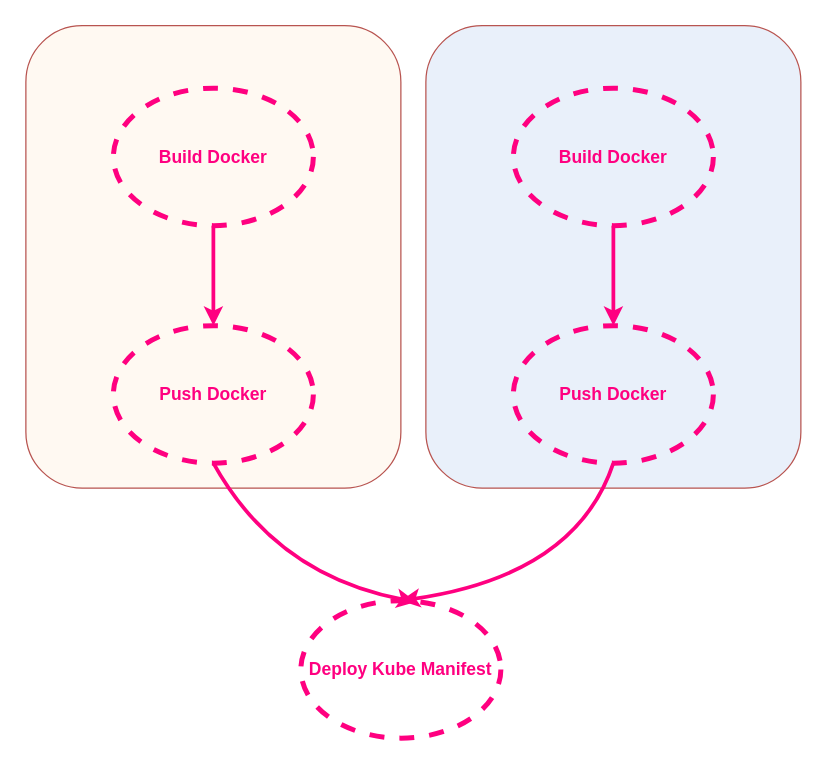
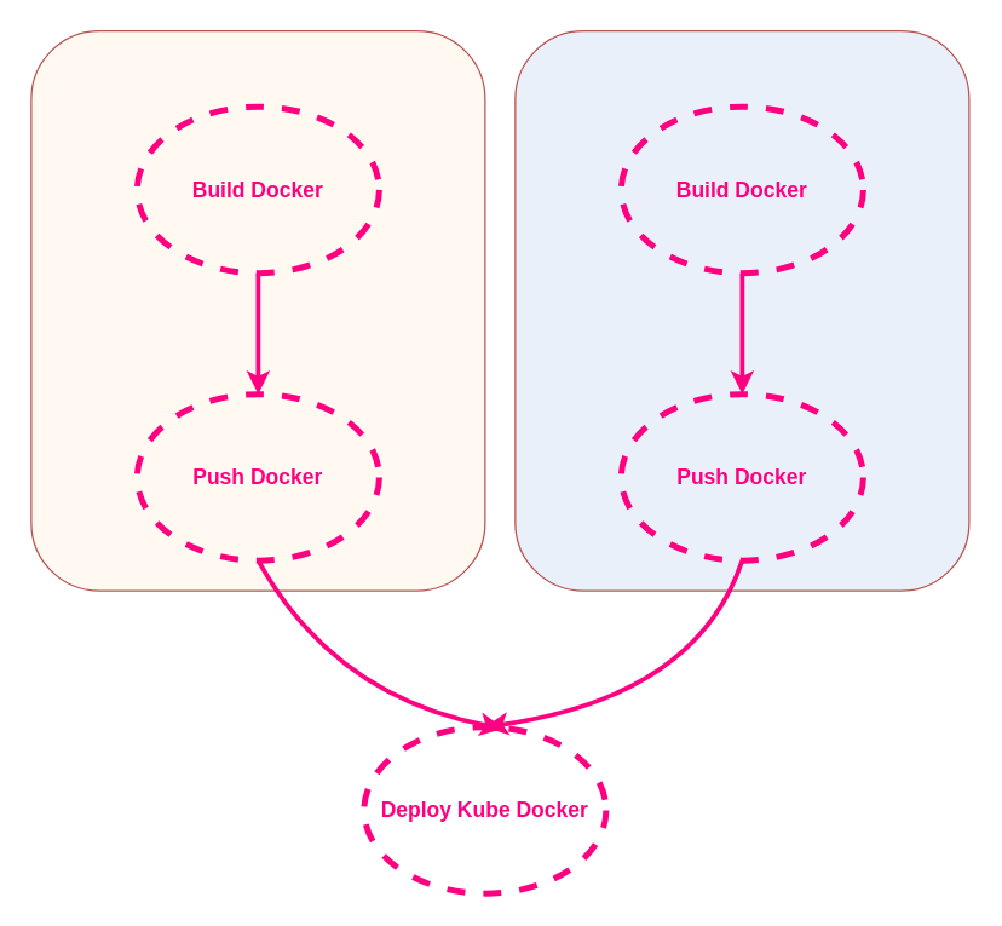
- <mxCell id="10" value="&lt;b&gt;Deploy Kube Manifest&lt;/b&gt;" style="ellipse;whiteSpace=wrap;html=1;fillColor=none;strokeColor=#FF0080;dashed=1;strokeWidth=4;fontColor=#FF0080;fontSize=14;" vertex="1" parent="1"><mxGeometry x="240" y="480" width="160" height="110" as="geometry" /></mxCell>
+ <mxCell id="10" value="&lt;b&gt;Deploy Kube Docker&lt;/b&gt;" style="ellipse;whiteSpace=wrap;html=1;fillColor=none;strokeColor=#FF0080;dashed=1;strokeWidth=4;fontColor=#FF0080;fontSize=14;" vertex="1" parent="1"><mxGeometry x="240" y="480" width="160" height="110" as="geometry" /></mxCell>
